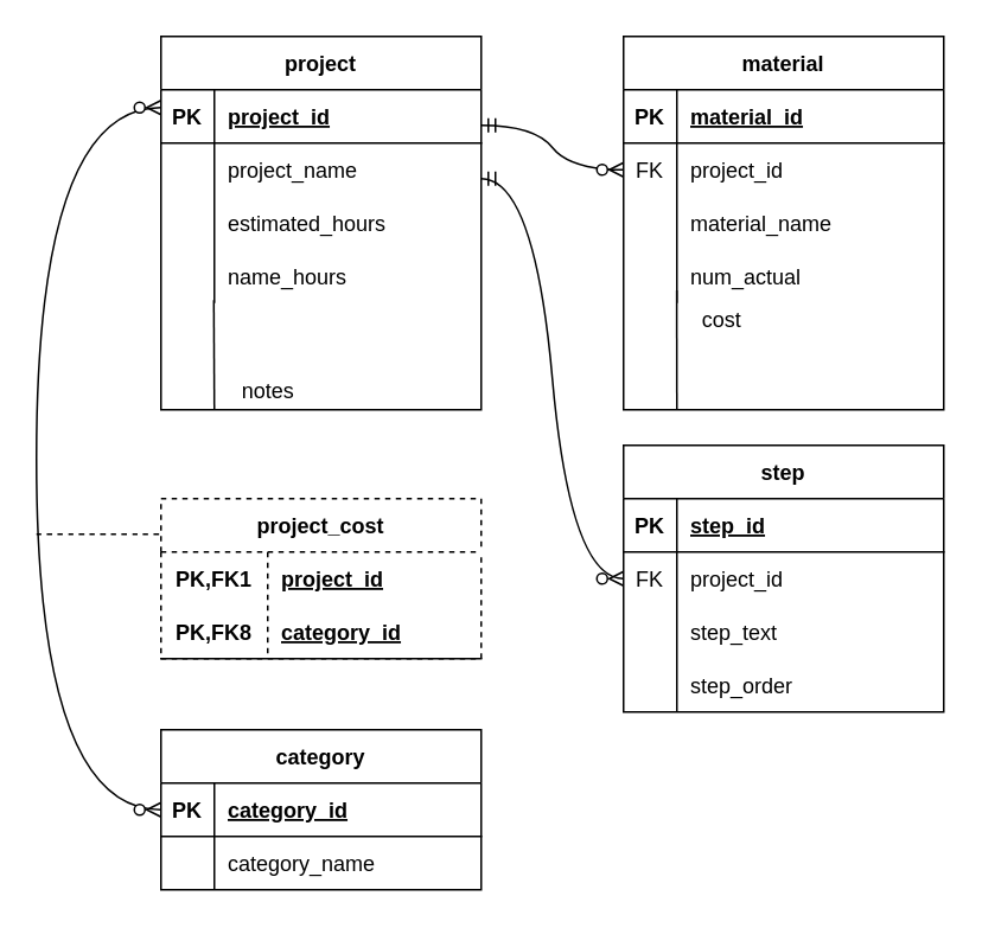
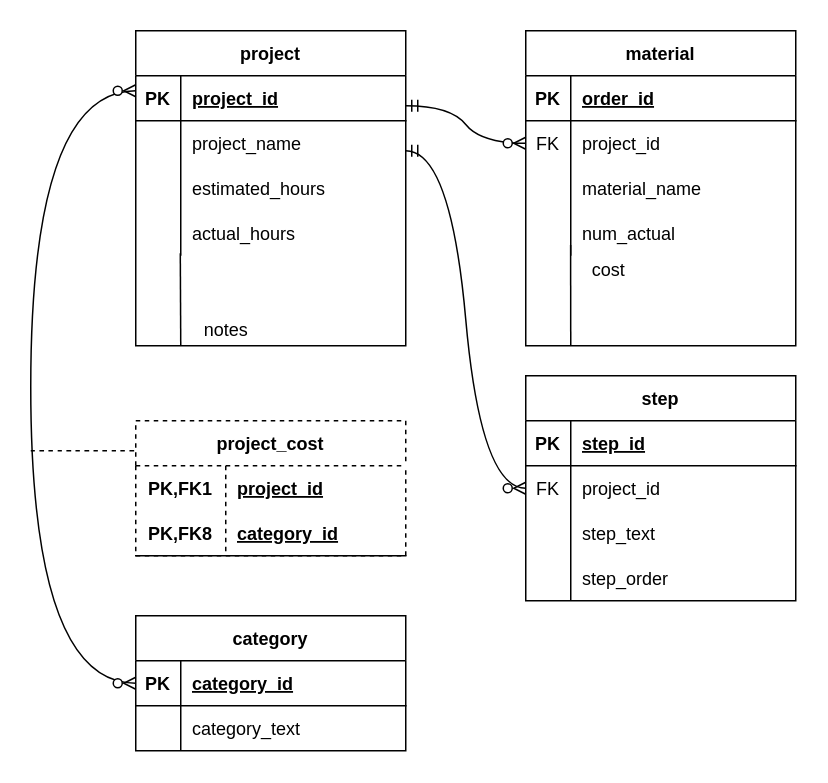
- <mxCell id="22" value="material_id" style="shape=partialRectangle;connectable=0;fillColor=none;top=0;left=0;bottom=0;right=0;align=left;spacingLeft=6;fontStyle=5;overflow=hidden;shadow=0;sketch=0;" parent="20" vertex="1"><mxGeometry x="30" width="150" height="30" as="geometry"><mxRectangle width="150" height="30" as="alternateBounds" /></mxGeometry></mxCell>
+ <mxCell id="22" value="order_id" style="shape=partialRectangle;connectable=0;fillColor=none;top=0;left=0;bottom=0;right=0;align=left;spacingLeft=6;fontStyle=5;overflow=hidden;shadow=0;sketch=0;" parent="20" vertex="1"><mxGeometry x="30" width="150" height="30" as="geometry"><mxRectangle width="150" height="30" as="alternateBounds" /></mxGeometry></mxCell>
- <mxCell id="14" value="name_hours" style="shape=partialRectangle;connectable=0;fillColor=none;top=0;left=0;bottom=0;right=0;align=left;spacingLeft=6;overflow=hidden;" parent="12" vertex="1"><mxGeometry x="30" width="150" height="30" as="geometry"><mxRectangle width="150" height="30" as="alternateBounds" /></mxGeometry></mxCell>
+ <mxCell id="14" value="actual_hours" style="shape=partialRectangle;connectable=0;fillColor=none;top=0;left=0;bottom=0;right=0;align=left;spacingLeft=6;overflow=hidden;" parent="12" vertex="1"><mxGeometry x="30" width="150" height="30" as="geometry"><mxRectangle width="150" height="30" as="alternateBounds" /></mxGeometry></mxCell>
- <mxCell id="47" value="category_name" style="shape=partialRectangle;connectable=0;fillColor=none;top=0;left=0;bottom=0;right=0;align=left;spacingLeft=6;overflow=hidden;shadow=0;sketch=0;" parent="45" vertex="1"><mxGeometry x="30" width="150" height="30" as="geometry"><mxRectangle width="150" height="30" as="alternateBounds" /></mxGeometry></mxCell>
+ <mxCell id="47" value="category_text" style="shape=partialRectangle;connectable=0;fillColor=none;top=0;left=0;bottom=0;right=0;align=left;spacingLeft=6;overflow=hidden;shadow=0;sketch=0;" parent="45" vertex="1"><mxGeometry x="30" width="150" height="30" as="geometry"><mxRectangle width="150" height="30" as="alternateBounds" /></mxGeometry></mxCell>
